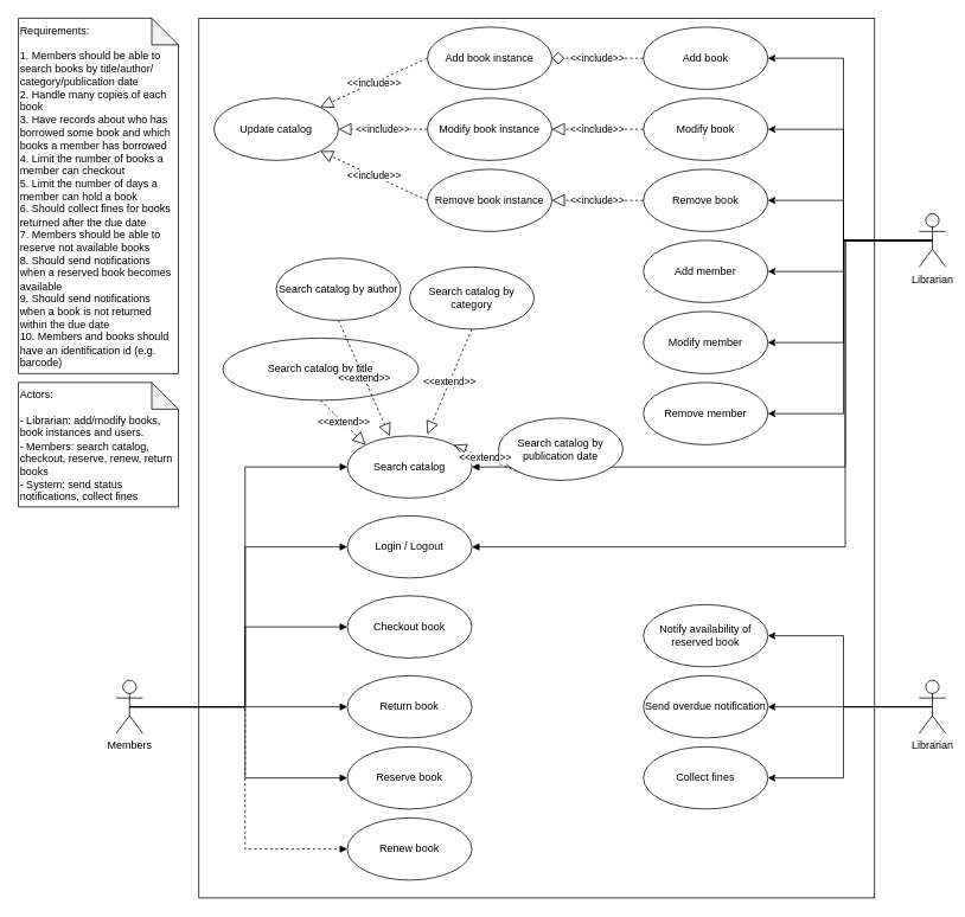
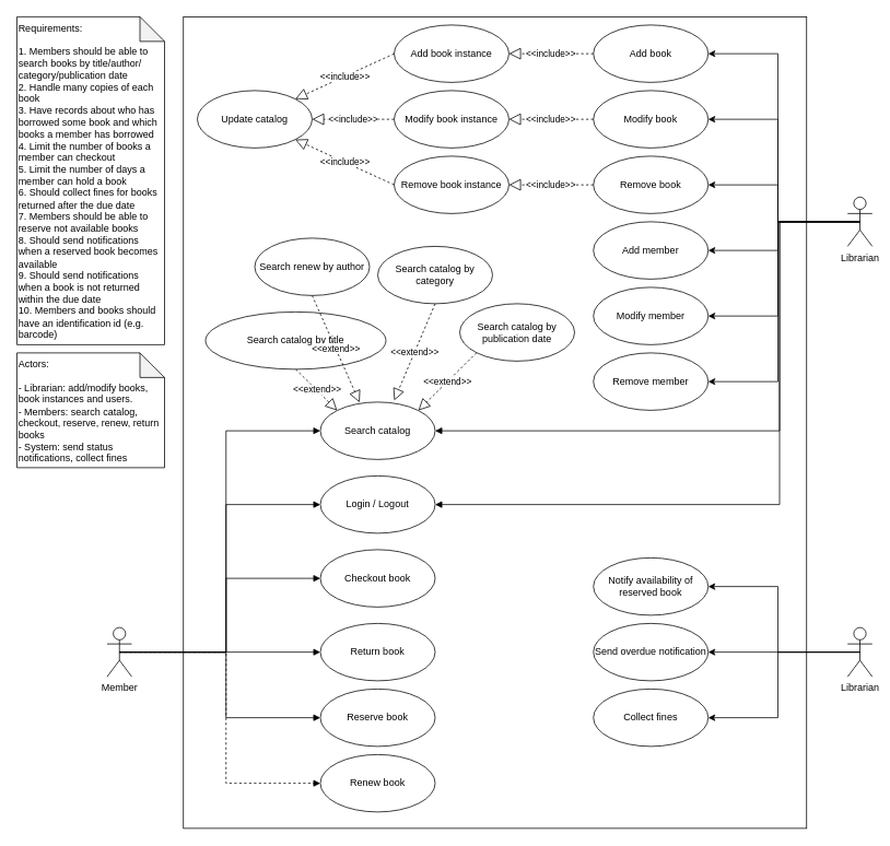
- <mxCell id="51" value="&amp;lt;&amp;lt;include&amp;gt;&amp;gt;" style="endArrow=diamond;dashed=1;endFill=0;endSize=12;html=1;exitX=0;exitY=0.5;exitDx=0;exitDy=0;entryX=1;entryY=0.5;entryDx=0;entryDy=0;" edge="1" parent="1" source="5" target="47"><mxGeometry width="160" relative="1" as="geometry"><mxPoint x="630" y="80" as="sourcePoint" /><mxPoint x="710" y="210" as="targetPoint" /></mxGeometry></mxCell>
+ <mxCell id="51" value="&amp;lt;&amp;lt;include&amp;gt;&amp;gt;" style="endArrow=block;dashed=1;endFill=0;endSize=12;html=1;exitX=0;exitY=0.5;exitDx=0;exitDy=0;entryX=1;entryY=0.5;entryDx=0;entryDy=0;" edge="1" parent="1" source="5" target="47"><mxGeometry width="160" relative="1" as="geometry"><mxPoint x="630" y="80" as="sourcePoint" /><mxPoint x="710" y="210" as="targetPoint" /></mxGeometry></mxCell>
- <mxCell id="25" value="Search catalog by author" style="ellipse;whiteSpace=wrap;html=1;" parent="1" vertex="1"><mxGeometry x="310" y="290" width="140" height="70" as="geometry" /></mxCell>
+ <mxCell id="25" value="Search renew by author" style="ellipse;whiteSpace=wrap;html=1;" parent="1" vertex="1"><mxGeometry x="310" y="290" width="140" height="70" as="geometry" /></mxCell>
- <mxCell id="31" value="Search catalog by publication date" style="ellipse;whiteSpace=wrap;html=1;" vertex="1" parent="1"><mxGeometry x="560" y="470" width="140" height="70" as="geometry" /></mxCell>
+ <mxCell id="31" value="Search catalog by publication date" style="ellipse;whiteSpace=wrap;html=1;" vertex="1" parent="1"><mxGeometry x="560" y="370" width="140" height="70" as="geometry" /></mxCell>
- <mxCell id="46" value="Members" style="shape=umlActor;verticalLabelPosition=bottom;verticalAlign=top;html=1;" vertex="1" parent="1"><mxGeometry x="130" y="765" width="30" height="60" as="geometry" /></mxCell>
+ <mxCell id="46" value="Member" style="shape=umlActor;verticalLabelPosition=bottom;verticalAlign=top;html=1;" vertex="1" parent="1"><mxGeometry x="130" y="765" width="30" height="60" as="geometry" /></mxCell>
